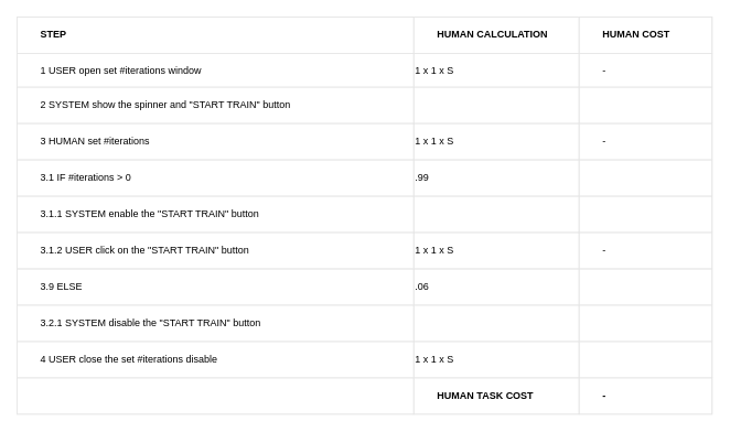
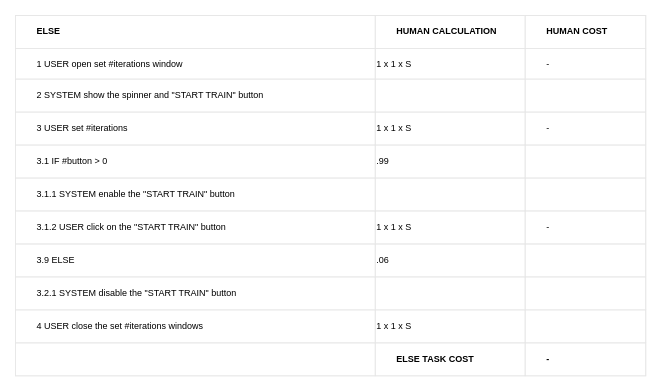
- <mxCell id="4" value="&lt;span style=&quot;white-space: pre;&quot;&gt;&#09;&lt;/span&gt;STEP" style="connectable=0;recursiveResize=0;strokeColor=inherit;fillColor=none;align=left;whiteSpace=wrap;html=1;fontStyle=1" vertex="1" parent="3"><mxGeometry width="480" height="44" as="geometry"><mxRectangle width="480" height="44" as="alternateBounds" /></mxGeometry></mxCell>
+ <mxCell id="4" value="&lt;span style=&quot;white-space: pre;&quot;&gt;&#09;&lt;/span&gt;ELSE" style="connectable=0;recursiveResize=0;strokeColor=inherit;fillColor=none;align=left;whiteSpace=wrap;html=1;fontStyle=1" vertex="1" parent="3"><mxGeometry width="480" height="44" as="geometry"><mxRectangle width="480" height="44" as="alternateBounds" /></mxGeometry></mxCell>
- <mxCell id="16" value="&lt;span style=&quot;&quot;&gt;&lt;span style=&quot;white-space: pre;&quot;&gt;&amp;nbsp;&lt;span style=&quot;white-space: pre;&quot;&gt;&#09;&lt;/span&gt;&lt;/span&gt;&lt;/span&gt;3 HUMAN set #iterations" style="connectable=0;recursiveResize=0;strokeColor=inherit;fillColor=none;align=left;whiteSpace=wrap;html=1;" vertex="1" parent="15"><mxGeometry width="480" height="44" as="geometry"><mxRectangle width="480" height="44" as="alternateBounds" /></mxGeometry></mxCell>
+ <mxCell id="16" value="&lt;span style=&quot;&quot;&gt;&lt;span style=&quot;white-space: pre;&quot;&gt;&amp;nbsp;&lt;span style=&quot;white-space: pre;&quot;&gt;&#09;&lt;/span&gt;&lt;/span&gt;&lt;/span&gt;3 USER set #iterations" style="connectable=0;recursiveResize=0;strokeColor=inherit;fillColor=none;align=left;whiteSpace=wrap;html=1;" vertex="1" parent="15"><mxGeometry width="480" height="44" as="geometry"><mxRectangle width="480" height="44" as="alternateBounds" /></mxGeometry></mxCell>
- <mxCell id="20" value="&lt;span style=&quot;white-space: pre;&quot;&gt;&#09;&lt;/span&gt;3.1 IF #iterations &amp;gt; 0" style="connectable=0;recursiveResize=0;strokeColor=inherit;fillColor=none;align=left;whiteSpace=wrap;html=1;" vertex="1" parent="19"><mxGeometry width="480" height="44" as="geometry"><mxRectangle width="480" height="44" as="alternateBounds" /></mxGeometry></mxCell>
+ <mxCell id="20" value="&lt;span style=&quot;white-space: pre;&quot;&gt;&#09;&lt;/span&gt;3.1 IF #button &amp;gt; 0" style="connectable=0;recursiveResize=0;strokeColor=inherit;fillColor=none;align=left;whiteSpace=wrap;html=1;" vertex="1" parent="19"><mxGeometry width="480" height="44" as="geometry"><mxRectangle width="480" height="44" as="alternateBounds" /></mxGeometry></mxCell>
- <mxCell id="40" value="&lt;span style=&quot;white-space: pre;&quot;&gt;&#09;&lt;/span&gt;4 USER close the set #iterations disable" style="connectable=0;recursiveResize=0;strokeColor=inherit;fillColor=none;align=left;whiteSpace=wrap;html=1;" vertex="1" parent="39"><mxGeometry width="480" height="44" as="geometry"><mxRectangle width="480" height="44" as="alternateBounds" /></mxGeometry></mxCell>
+ <mxCell id="40" value="&lt;span style=&quot;white-space: pre;&quot;&gt;&#09;&lt;/span&gt;4 USER close the set #iterations windows" style="connectable=0;recursiveResize=0;strokeColor=inherit;fillColor=none;align=left;whiteSpace=wrap;html=1;" vertex="1" parent="39"><mxGeometry width="480" height="44" as="geometry"><mxRectangle width="480" height="44" as="alternateBounds" /></mxGeometry></mxCell>
- <mxCell id="45" value="&#09;&lt;span style=&quot;font-weight: 700;&quot;&gt;&lt;span style=&quot;white-space: pre;&quot;&gt;&#09;&lt;/span&gt;HUMAN TASK COST&lt;/span&gt;" style="connectable=0;recursiveResize=0;strokeColor=inherit;fillColor=none;align=left;whiteSpace=wrap;html=1;" vertex="1" parent="43"><mxGeometry x="480" width="200" height="44" as="geometry"><mxRectangle width="200" height="44" as="alternateBounds" /></mxGeometry></mxCell>
+ <mxCell id="45" value="&#09;&lt;span style=&quot;font-weight: 700;&quot;&gt;&lt;span style=&quot;white-space: pre;&quot;&gt;&#09;&lt;/span&gt;ELSE TASK COST&lt;/span&gt;" style="connectable=0;recursiveResize=0;strokeColor=inherit;fillColor=none;align=left;whiteSpace=wrap;html=1;" vertex="1" parent="43"><mxGeometry x="480" width="200" height="44" as="geometry"><mxRectangle width="200" height="44" as="alternateBounds" /></mxGeometry></mxCell>
